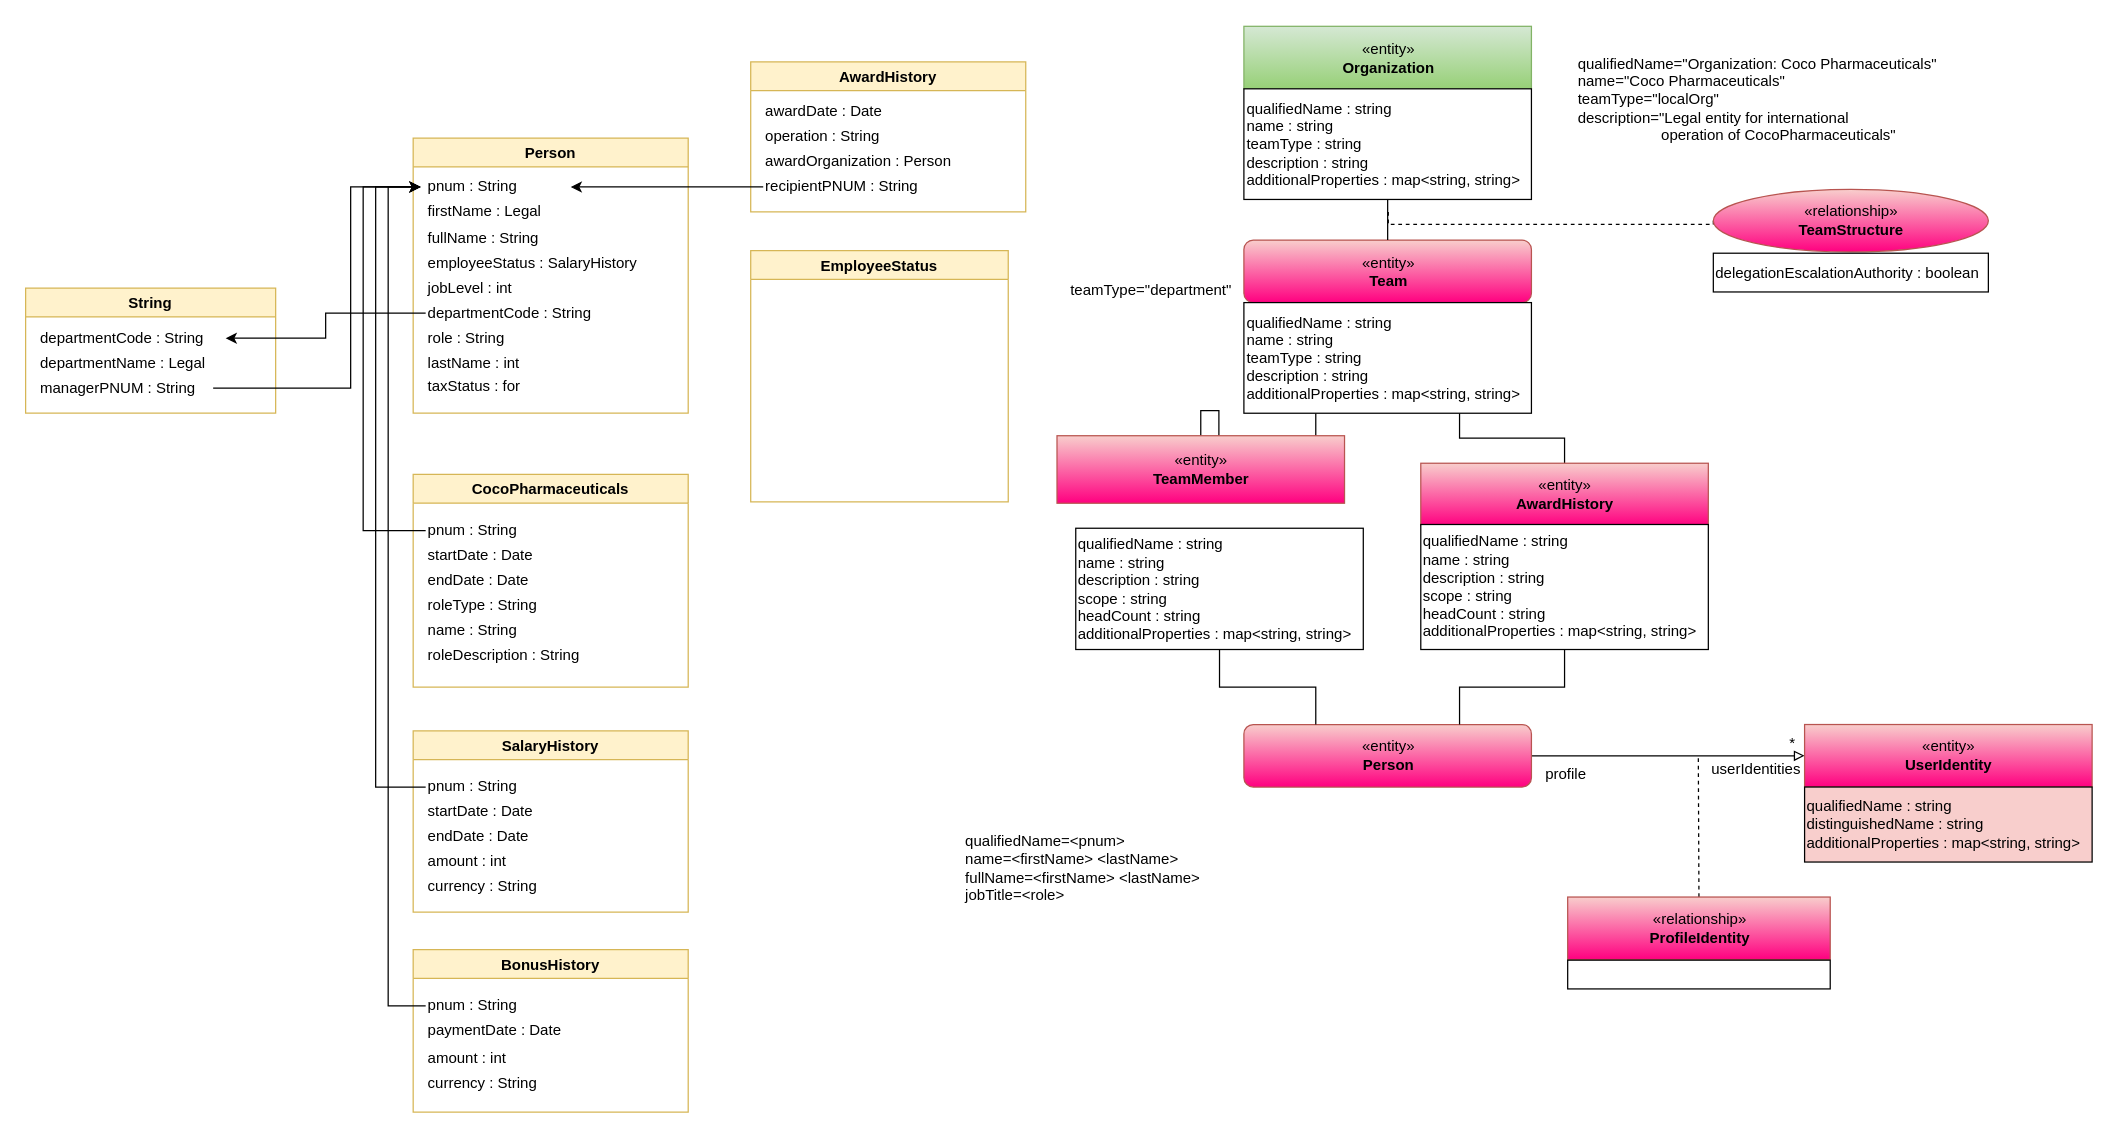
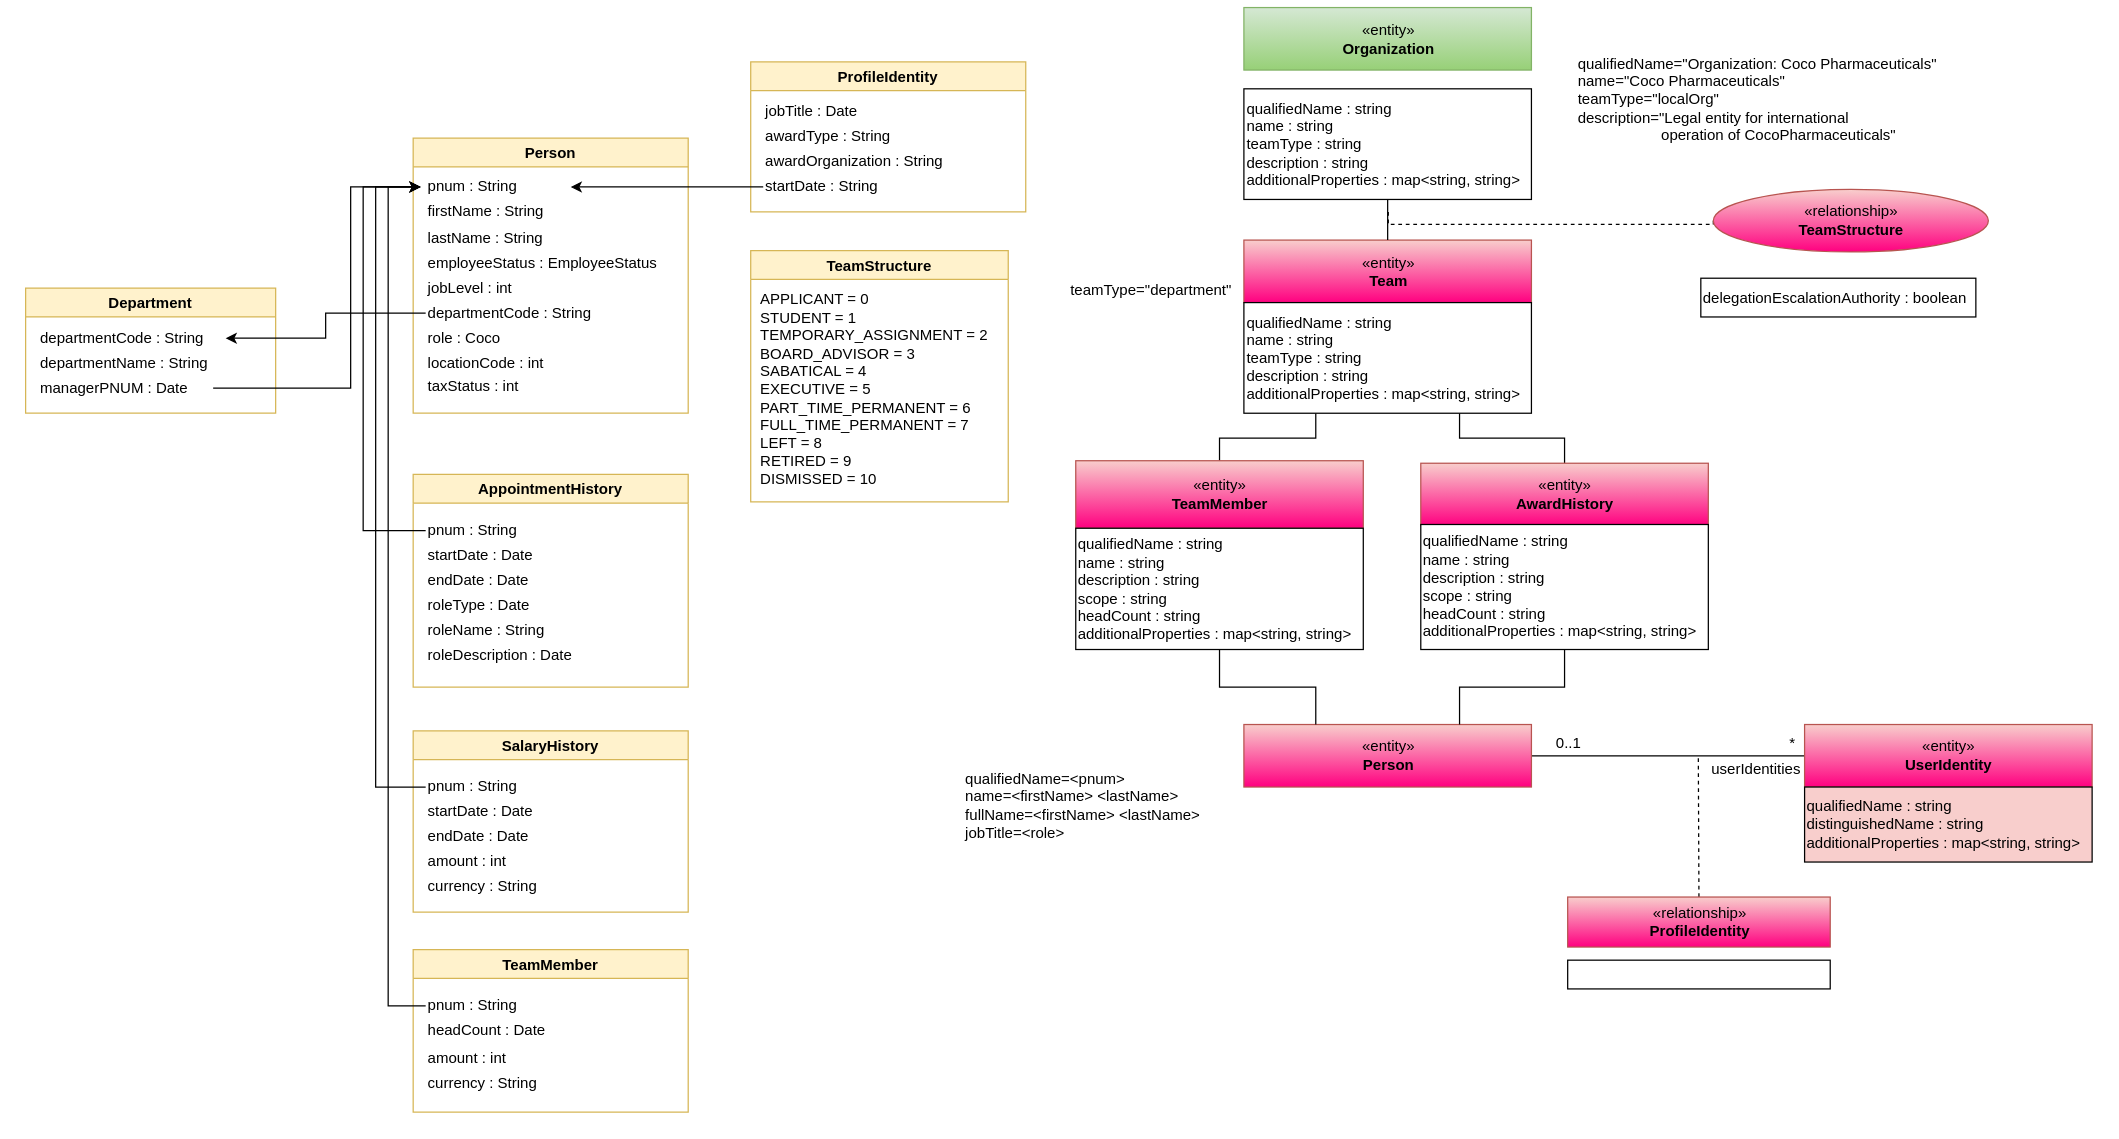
- <mxCell id="64" value="«entity»&lt;br&gt;&lt;b&gt;Organization&lt;/b&gt;" style="html=1;strokeColor=#82b366;align=center;fillColor=#d5e8d4;gradientColor=#97d077;" vertex="1" parent="1"><mxGeometry x="994.5" y="20.5" width="230" height="50" as="geometry" /></mxCell>
+ <mxCell id="64" value="«entity»&lt;br&gt;&lt;b&gt;Organization&lt;/b&gt;" style="html=1;strokeColor=#82b366;align=center;fillColor=#d5e8d4;gradientColor=#97d077;" vertex="1" parent="1"><mxGeometry x="994.5" y="5.5" width="230" height="50" as="geometry" /></mxCell>
- <mxCell id="21" value="AwardHistory" style="swimlane;fillColor=#fff2cc;strokeColor=#d6b656;" vertex="1" parent="1"><mxGeometry x="600" width="220" height="120" as="geometry" y="49" /></mxCell>
+ <mxCell id="21" value="ProfileIdentity" style="swimlane;fillColor=#fff2cc;strokeColor=#d6b656;" vertex="1" parent="1"><mxGeometry x="600" width="220" height="120" as="geometry" y="49" /></mxCell>
- <mxCell id="24" value="awardDate : Date" style="text;html=1;align=left;verticalAlign=middle;resizable=0;points=[];autosize=1;strokeColor=none;fillColor=none;" vertex="1" parent="21"><mxGeometry x="10" y="30" width="110" height="20" as="geometry" /></mxCell>
+ <mxCell id="24" value="jobTitle : Date" style="text;html=1;align=left;verticalAlign=middle;resizable=0;points=[];autosize=1;strokeColor=none;fillColor=none;" vertex="1" parent="21"><mxGeometry x="10" y="30" width="110" height="20" as="geometry" /></mxCell>
- <mxCell id="25" value="operation : String" style="text;html=1;align=left;verticalAlign=middle;resizable=0;points=[];autosize=1;strokeColor=none;fillColor=none;" vertex="1" parent="21"><mxGeometry x="10" y="50" width="120" height="20" as="geometry" /></mxCell>
+ <mxCell id="25" value="awardType : String" style="text;html=1;align=left;verticalAlign=middle;resizable=0;points=[];autosize=1;strokeColor=none;fillColor=none;" vertex="1" parent="21"><mxGeometry x="10" y="50" width="120" height="20" as="geometry" /></mxCell>
- <mxCell id="23" value="awardOrganization : Person" style="text;html=1;align=left;verticalAlign=middle;resizable=0;points=[];autosize=1;strokeColor=none;fillColor=none;" vertex="1" parent="21"><mxGeometry x="10" y="70" width="160" height="20" as="geometry" /></mxCell>
+ <mxCell id="23" value="awardOrganization : String" style="text;html=1;align=left;verticalAlign=middle;resizable=0;points=[];autosize=1;strokeColor=none;fillColor=none;" vertex="1" parent="21"><mxGeometry x="10" y="70" width="160" height="20" as="geometry" /></mxCell>
- <mxCell id="22" value="recipientPNUM : String" style="text;html=1;align=left;verticalAlign=middle;resizable=0;points=[];autosize=1;strokeColor=none;fillColor=none;" vertex="1" parent="21"><mxGeometry x="10" y="90" width="140" height="20" as="geometry" /></mxCell>
+ <mxCell id="22" value="startDate : String" style="text;html=1;align=left;verticalAlign=middle;resizable=0;points=[];autosize=1;strokeColor=none;fillColor=none;" vertex="1" parent="21"><mxGeometry x="10" y="90" width="140" height="20" as="geometry" /></mxCell>
- <mxCell id="9" value="firstName : Legal" style="text;html=1;align=left;verticalAlign=middle;resizable=0;points=[];autosize=1;strokeColor=none;fillColor=none;" vertex="1" parent="7"><mxGeometry x="10" y="49" width="110" height="20" as="geometry" /></mxCell>
+ <mxCell id="9" value="firstName : String" style="text;html=1;align=left;verticalAlign=middle;resizable=0;points=[];autosize=1;strokeColor=none;fillColor=none;" vertex="1" parent="7"><mxGeometry x="10" y="49" width="110" height="20" as="geometry" /></mxCell>
- <mxCell id="13" value="fullName : String" style="text;html=1;align=left;verticalAlign=middle;resizable=0;points=[];autosize=1;strokeColor=none;fillColor=none;" vertex="1" parent="7"><mxGeometry x="10" y="70" width="110" height="20" as="geometry" /></mxCell>
+ <mxCell id="13" value="lastName : String" style="text;html=1;align=left;verticalAlign=middle;resizable=0;points=[];autosize=1;strokeColor=none;fillColor=none;" vertex="1" parent="7"><mxGeometry x="10" y="70" width="110" height="20" as="geometry" /></mxCell>
- <mxCell id="14" value="employeeStatus : SalaryHistory" style="text;html=1;align=left;verticalAlign=middle;resizable=0;points=[];autosize=1;strokeColor=none;fillColor=none;" vertex="1" parent="7"><mxGeometry x="10" y="90" width="200" height="20" as="geometry" /></mxCell>
+ <mxCell id="14" value="employeeStatus : EmployeeStatus" style="text;html=1;align=left;verticalAlign=middle;resizable=0;points=[];autosize=1;strokeColor=none;fillColor=none;" vertex="1" parent="7"><mxGeometry x="10" y="90" width="200" height="20" as="geometry" /></mxCell>
- <mxCell id="17" value="EmployeeStatus" style="swimlane;fillColor=#fff2cc;strokeColor=#d6b656;" vertex="1" parent="1"><mxGeometry x="600" y="200" width="206" height="201" as="geometry" /></mxCell>
+ <mxCell id="17" value="TeamStructure" style="swimlane;fillColor=#fff2cc;strokeColor=#d6b656;" vertex="1" parent="1"><mxGeometry x="600" y="200" width="206" height="201" as="geometry" /></mxCell>
- <mxCell id="59" value="«entity»&lt;br&gt;&lt;b&gt;Team&lt;/b&gt;" style="html=1;strokeColor=#b85450;align=center;fillColor=#f8cecc;gradientColor=#FF0080;rounded=1;" vertex="1" parent="1"><mxGeometry x="994.5" y="191.5" width="230" height="50" as="geometry" /></mxCell>
+ <mxCell id="59" value="«entity»&lt;br&gt;&lt;b&gt;Team&lt;/b&gt;" style="html=1;strokeColor=#b85450;align=center;fillColor=#f8cecc;gradientColor=#FF0080;" vertex="1" parent="1"><mxGeometry x="994.5" y="191.5" width="230" height="50" as="geometry" /></mxCell>
- <mxCell id="70" value="delegationEscalationAuthority : boolean" style="rounded=0;whiteSpace=wrap;html=1;strokeColor=#000000;gradientColor=#ffffff;align=left;" vertex="1" parent="1"><mxGeometry x="1370" y="202" width="220" height="31" as="geometry" /></mxCell>
+ <mxCell id="70" value="delegationEscalationAuthority : boolean" style="rounded=0;whiteSpace=wrap;html=1;strokeColor=#000000;gradientColor=#ffffff;align=left;" vertex="1" parent="1"><mxGeometry x="1360" y="222" width="220" height="31" as="geometry" /></mxCell>
- <mxCell id="3" value="String" style="swimlane;fillColor=#fff2cc;strokeColor=#d6b656;" vertex="1" parent="1"><mxGeometry x="20" y="230" width="200" height="100" as="geometry" /></mxCell>
+ <mxCell id="3" value="Department" style="swimlane;fillColor=#fff2cc;strokeColor=#d6b656;" vertex="1" parent="1"><mxGeometry x="20" y="230" width="200" height="100" as="geometry" /></mxCell>
- <mxCell id="11" value="role : String" style="text;html=1;align=left;verticalAlign=middle;resizable=0;points=[];autosize=1;strokeColor=none;fillColor=none;" vertex="1" parent="7"><mxGeometry x="10" y="150" width="80" height="20" as="geometry" /></mxCell>
+ <mxCell id="11" value="role : Coco" style="text;html=1;align=left;verticalAlign=middle;resizable=0;points=[];autosize=1;strokeColor=none;fillColor=none;" vertex="1" parent="7"><mxGeometry x="10" y="150" width="80" height="20" as="geometry" /></mxCell>
- <mxCell id="5" value="departmentName : Legal" style="text;html=1;align=left;verticalAlign=middle;resizable=0;points=[];autosize=1;strokeColor=none;fillColor=none;" vertex="1" parent="3"><mxGeometry x="10" y="50" width="150" height="20" as="geometry" /></mxCell>
+ <mxCell id="5" value="departmentName : String" style="text;html=1;align=left;verticalAlign=middle;resizable=0;points=[];autosize=1;strokeColor=none;fillColor=none;" vertex="1" parent="3"><mxGeometry x="10" y="50" width="150" height="20" as="geometry" /></mxCell>
- <mxCell id="12" value="lastName : int" style="text;html=1;align=left;verticalAlign=middle;resizable=0;points=[];autosize=1;strokeColor=none;fillColor=none;" vertex="1" parent="7"><mxGeometry x="10" y="170" width="110" height="20" as="geometry" /></mxCell>
+ <mxCell id="12" value="locationCode : int" style="text;html=1;align=left;verticalAlign=middle;resizable=0;points=[];autosize=1;strokeColor=none;fillColor=none;" vertex="1" parent="7"><mxGeometry x="10" y="170" width="110" height="20" as="geometry" /></mxCell>
- <mxCell id="16" value="taxStatus : for" style="text;html=1;align=left;verticalAlign=middle;resizable=0;points=[];autosize=1;strokeColor=none;fillColor=none;" vertex="1" parent="7"><mxGeometry x="10" y="189" width="90" height="20" as="geometry" /></mxCell>
+ <mxCell id="16" value="taxStatus : int" style="text;html=1;align=left;verticalAlign=middle;resizable=0;points=[];autosize=1;strokeColor=none;fillColor=none;" vertex="1" parent="7"><mxGeometry x="10" y="189" width="90" height="20" as="geometry" /></mxCell>
- <mxCell id="6" value="managerPNUM : String" style="text;html=1;align=left;verticalAlign=middle;resizable=0;points=[];autosize=1;strokeColor=none;fillColor=none;" vertex="1" parent="3"><mxGeometry x="10" y="70" width="140" height="20" as="geometry" /></mxCell>
+ <mxCell id="6" value="managerPNUM : Date" style="text;html=1;align=left;verticalAlign=middle;resizable=0;points=[];autosize=1;strokeColor=none;fillColor=none;" vertex="1" parent="3"><mxGeometry x="10" y="70" width="140" height="20" as="geometry" /></mxCell>
+ <mxCell id="18" value="APPLICANT = 0&lt;br&gt;STUDENT = 1&lt;br&gt;TEMPORARY_ASSIGNMENT = 2&lt;br&gt;BOARD_ADVISOR = 3&lt;br&gt;SABATICAL = 4&lt;br&gt;EXECUTIVE = 5&lt;br&gt;PART_TIME_PERMANENT = 6&lt;br&gt;FULL_TIME_PERMANENT = 7&lt;br&gt;LEFT = 8&lt;br&gt;RETIRED = 9&lt;br&gt;DISMISSED = 10" style="text;html=1;align=left;verticalAlign=middle;resizable=0;points=[];autosize=1;strokeColor=none;fillColor=none;" vertex="1" parent="17"><mxGeometry x="6" y="31" width="200" height="160" as="geometry" /></mxCell>
- <mxCell id="75" value="«entity»&lt;br&gt;&lt;b&gt;TeamMember&lt;/b&gt;" style="html=1;strokeColor=#b85450;align=center;fillColor=#f8cecc;gradientColor=#FF0080;" vertex="1" parent="1"><mxGeometry x="845" y="348" width="230" height="54" as="geometry" /></mxCell>
+ <mxCell id="75" value="«entity»&lt;br&gt;&lt;b&gt;TeamMember&lt;/b&gt;" style="html=1;strokeColor=#b85450;align=center;fillColor=#f8cecc;gradientColor=#FF0080;" vertex="1" parent="1"><mxGeometry x="860" y="368" width="230" height="54" as="geometry" /></mxCell>
- <mxCell id="27" value="CocoPharmaceuticals" style="swimlane;fillColor=#fff2cc;strokeColor=#d6b656;" vertex="1" parent="1"><mxGeometry x="330" y="379" width="220" height="170" as="geometry" /></mxCell>
+ <mxCell id="27" value="AppointmentHistory" style="swimlane;fillColor=#fff2cc;strokeColor=#d6b656;" vertex="1" parent="1"><mxGeometry x="330" y="379" width="220" height="170" as="geometry" /></mxCell>
- <mxCell id="31" value="roleType : String" style="text;html=1;align=left;verticalAlign=middle;resizable=0;points=[];autosize=1;strokeColor=none;fillColor=none;" vertex="1" parent="27"><mxGeometry x="10" y="95" width="100" height="20" as="geometry" /></mxCell>
+ <mxCell id="31" value="roleType : Date" style="text;html=1;align=left;verticalAlign=middle;resizable=0;points=[];autosize=1;strokeColor=none;fillColor=none;" vertex="1" parent="27"><mxGeometry x="10" y="95" width="100" height="20" as="geometry" /></mxCell>
- <mxCell id="29" value="name : String" style="text;html=1;align=left;verticalAlign=middle;resizable=0;points=[];autosize=1;strokeColor=none;fillColor=none;" vertex="1" parent="27"><mxGeometry x="10" y="115" width="110" height="20" as="geometry" /></mxCell>
+ <mxCell id="29" value="roleName : String" style="text;html=1;align=left;verticalAlign=middle;resizable=0;points=[];autosize=1;strokeColor=none;fillColor=none;" vertex="1" parent="27"><mxGeometry x="10" y="115" width="110" height="20" as="geometry" /></mxCell>
- <mxCell id="32" value="roleDescription : String" style="text;html=1;align=left;verticalAlign=middle;resizable=0;points=[];autosize=1;strokeColor=none;fillColor=none;" vertex="1" parent="27"><mxGeometry x="10" y="135" width="140" height="20" as="geometry" /></mxCell>
+ <mxCell id="32" value="roleDescription : Date" style="text;html=1;align=left;verticalAlign=middle;resizable=0;points=[];autosize=1;strokeColor=none;fillColor=none;" vertex="1" parent="27"><mxGeometry x="10" y="135" width="140" height="20" as="geometry" /></mxCell>
+ <mxCell id="56" value="0..1" style="text;html=1;resizable=0;points=[];autosize=1;align=center;verticalAlign=top;spacingTop=-4;" vertex="1" parent="1"><mxGeometry x="1233.5" y="584" width="40" height="20" as="geometry" /></mxCell>
- <mxCell id="49" value="«entity»&lt;br&gt;&lt;b&gt;Person&lt;/b&gt;" style="html=1;strokeColor=#b85450;align=center;fillColor=#f8cecc;gradientColor=#FF0080;rounded=1;" vertex="1" parent="1"><mxGeometry x="994.5" y="579" width="230" height="50" as="geometry" /></mxCell>
+ <mxCell id="49" value="«entity»&lt;br&gt;&lt;b&gt;Person&lt;/b&gt;" style="html=1;strokeColor=#b85450;align=center;fillColor=#f8cecc;gradientColor=#FF0080;" vertex="1" parent="1"><mxGeometry x="994.5" y="579" width="230" height="50" as="geometry" /></mxCell>
- <mxCell id="48" style="edgeStyle=orthogonalEdgeStyle;rounded=0;html=1;exitX=1;exitY=0.5;entryX=0;entryY=0.5;endArrow=block;endFill=0;jettySize=auto;orthogonalLoop=1;" edge="1" parent="1" source="49" target="50"><mxGeometry relative="1" as="geometry" /></mxCell>
+ <mxCell id="48" style="edgeStyle=orthogonalEdgeStyle;rounded=0;html=1;exitX=1;exitY=0.5;entryX=0;entryY=0.5;endArrow=none;endFill=0;jettySize=auto;orthogonalLoop=1;" edge="1" parent="1" source="49" target="50"><mxGeometry relative="1" as="geometry" /></mxCell>
- <mxCell id="58" value="profile" style="text;html=1;resizable=0;points=[];autosize=1;align=left;verticalAlign=top;spacingTop=-4;" vertex="1" parent="1"><mxGeometry x="1233.5" y="609" width="50" height="20" as="geometry" /></mxCell>
- <mxCell id="71" value="qualifiedName=&amp;lt;pnum&amp;gt;&lt;br&gt;name=&amp;lt;firstName&amp;gt; &amp;lt;lastName&amp;gt;&lt;br&gt;fullName=&amp;lt;firstName&amp;gt; &amp;lt;lastName&amp;gt;&lt;br&gt;jobTitle=&amp;lt;role&amp;gt;" style="text;html=1;align=left;verticalAlign=middle;resizable=0;points=[];autosize=1;strokeColor=none;fillColor=none;" vertex="1" parent="1"><mxGeometry x="770" y="664" width="200" height="60" as="geometry" /></mxCell>
+ <mxCell id="71" value="qualifiedName=&amp;lt;pnum&amp;gt;&lt;br&gt;name=&amp;lt;firstName&amp;gt; &amp;lt;lastName&amp;gt;&lt;br&gt;fullName=&amp;lt;firstName&amp;gt; &amp;lt;lastName&amp;gt;&lt;br&gt;jobTitle=&amp;lt;role&amp;gt;" style="text;html=1;align=left;verticalAlign=middle;resizable=0;points=[];autosize=1;strokeColor=none;fillColor=none;" vertex="1" parent="1"><mxGeometry x="770" y="614" width="200" height="60" as="geometry" /></mxCell>
- <mxCell id="53" value="«relationship»&lt;br&gt;&lt;b&gt;ProfileIdentity&lt;/b&gt;" style="html=1;strokeColor=#b85450;align=center;fillColor=#f8cecc;gradientColor=#FF0080;" vertex="1" parent="1"><mxGeometry x="1253.5" y="717" width="210" height="50" as="geometry" /></mxCell>
+ <mxCell id="53" value="«relationship»&lt;br&gt;&lt;b&gt;ProfileIdentity&lt;/b&gt;" style="html=1;strokeColor=#b85450;align=center;fillColor=#f8cecc;gradientColor=#FF0080;" vertex="1" parent="1"><mxGeometry x="1253.5" y="717" width="210" height="40" as="geometry" /></mxCell>
- <mxCell id="42" value="BonusHistory" style="swimlane;fillColor=#fff2cc;strokeColor=#d6b656;" vertex="1" parent="1"><mxGeometry x="330" y="759" width="220" height="130" as="geometry" /></mxCell>
+ <mxCell id="42" value="TeamMember" style="swimlane;fillColor=#fff2cc;strokeColor=#d6b656;" vertex="1" parent="1"><mxGeometry x="330" y="759" width="220" height="130" as="geometry" /></mxCell>
- <mxCell id="45" value="paymentDate : Date" style="text;html=1;align=left;verticalAlign=middle;resizable=0;points=[];autosize=1;strokeColor=none;fillColor=none;" vertex="1" parent="42"><mxGeometry x="10" y="55" width="120" height="20" as="geometry" /></mxCell>
+ <mxCell id="45" value="headCount : Date" style="text;html=1;align=left;verticalAlign=middle;resizable=0;points=[];autosize=1;strokeColor=none;fillColor=none;" vertex="1" parent="42"><mxGeometry x="10" y="55" width="120" height="20" as="geometry" /></mxCell>
